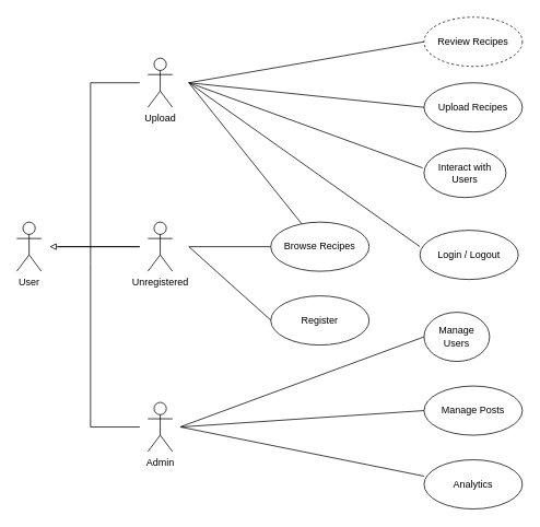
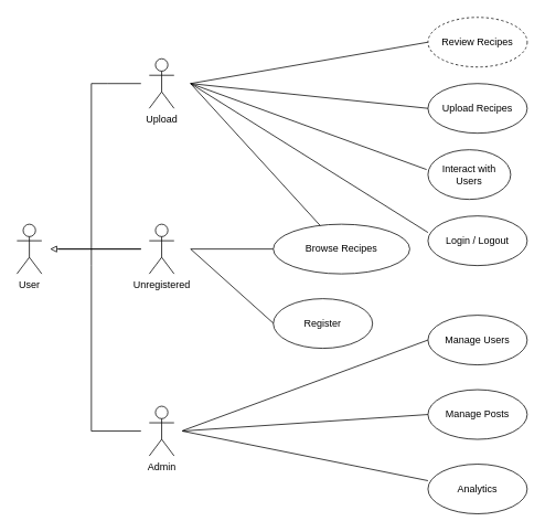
- <mxCell id="11" value="Browse Recipes" style="ellipse;whiteSpace=wrap;html=1;" parent="1" vertex="1"><mxGeometry x="330" y="270" width="120" height="60" as="geometry" /></mxCell>
+ <mxCell id="11" value="Browse Recipes" style="ellipse;whiteSpace=wrap;html=1;" parent="1" vertex="1"><mxGeometry x="330" y="270" width="165" height="60" as="geometry" /></mxCell>
- <mxCell id="24" value="Login / Logout" style="ellipse;whiteSpace=wrap;html=1;" parent="1" vertex="1"><mxGeometry x="512" y="280" width="120" height="60" as="geometry" /></mxCell>
+ <mxCell id="24" value="Login / Logout" style="ellipse;whiteSpace=wrap;html=1;" parent="1" vertex="1"><mxGeometry x="517" y="260" width="120" height="60" as="geometry" /></mxCell>
- <mxCell id="18" value="Manage Users" style="ellipse;whiteSpace=wrap;html=1;" parent="1" vertex="1"><mxGeometry x="517" y="380" width="80" height="60" as="geometry" /></mxCell>
+ <mxCell id="18" value="Manage Users" style="ellipse;whiteSpace=wrap;html=1;" parent="1" vertex="1"><mxGeometry x="517" y="380" width="120" height="60" as="geometry" /></mxCell>
